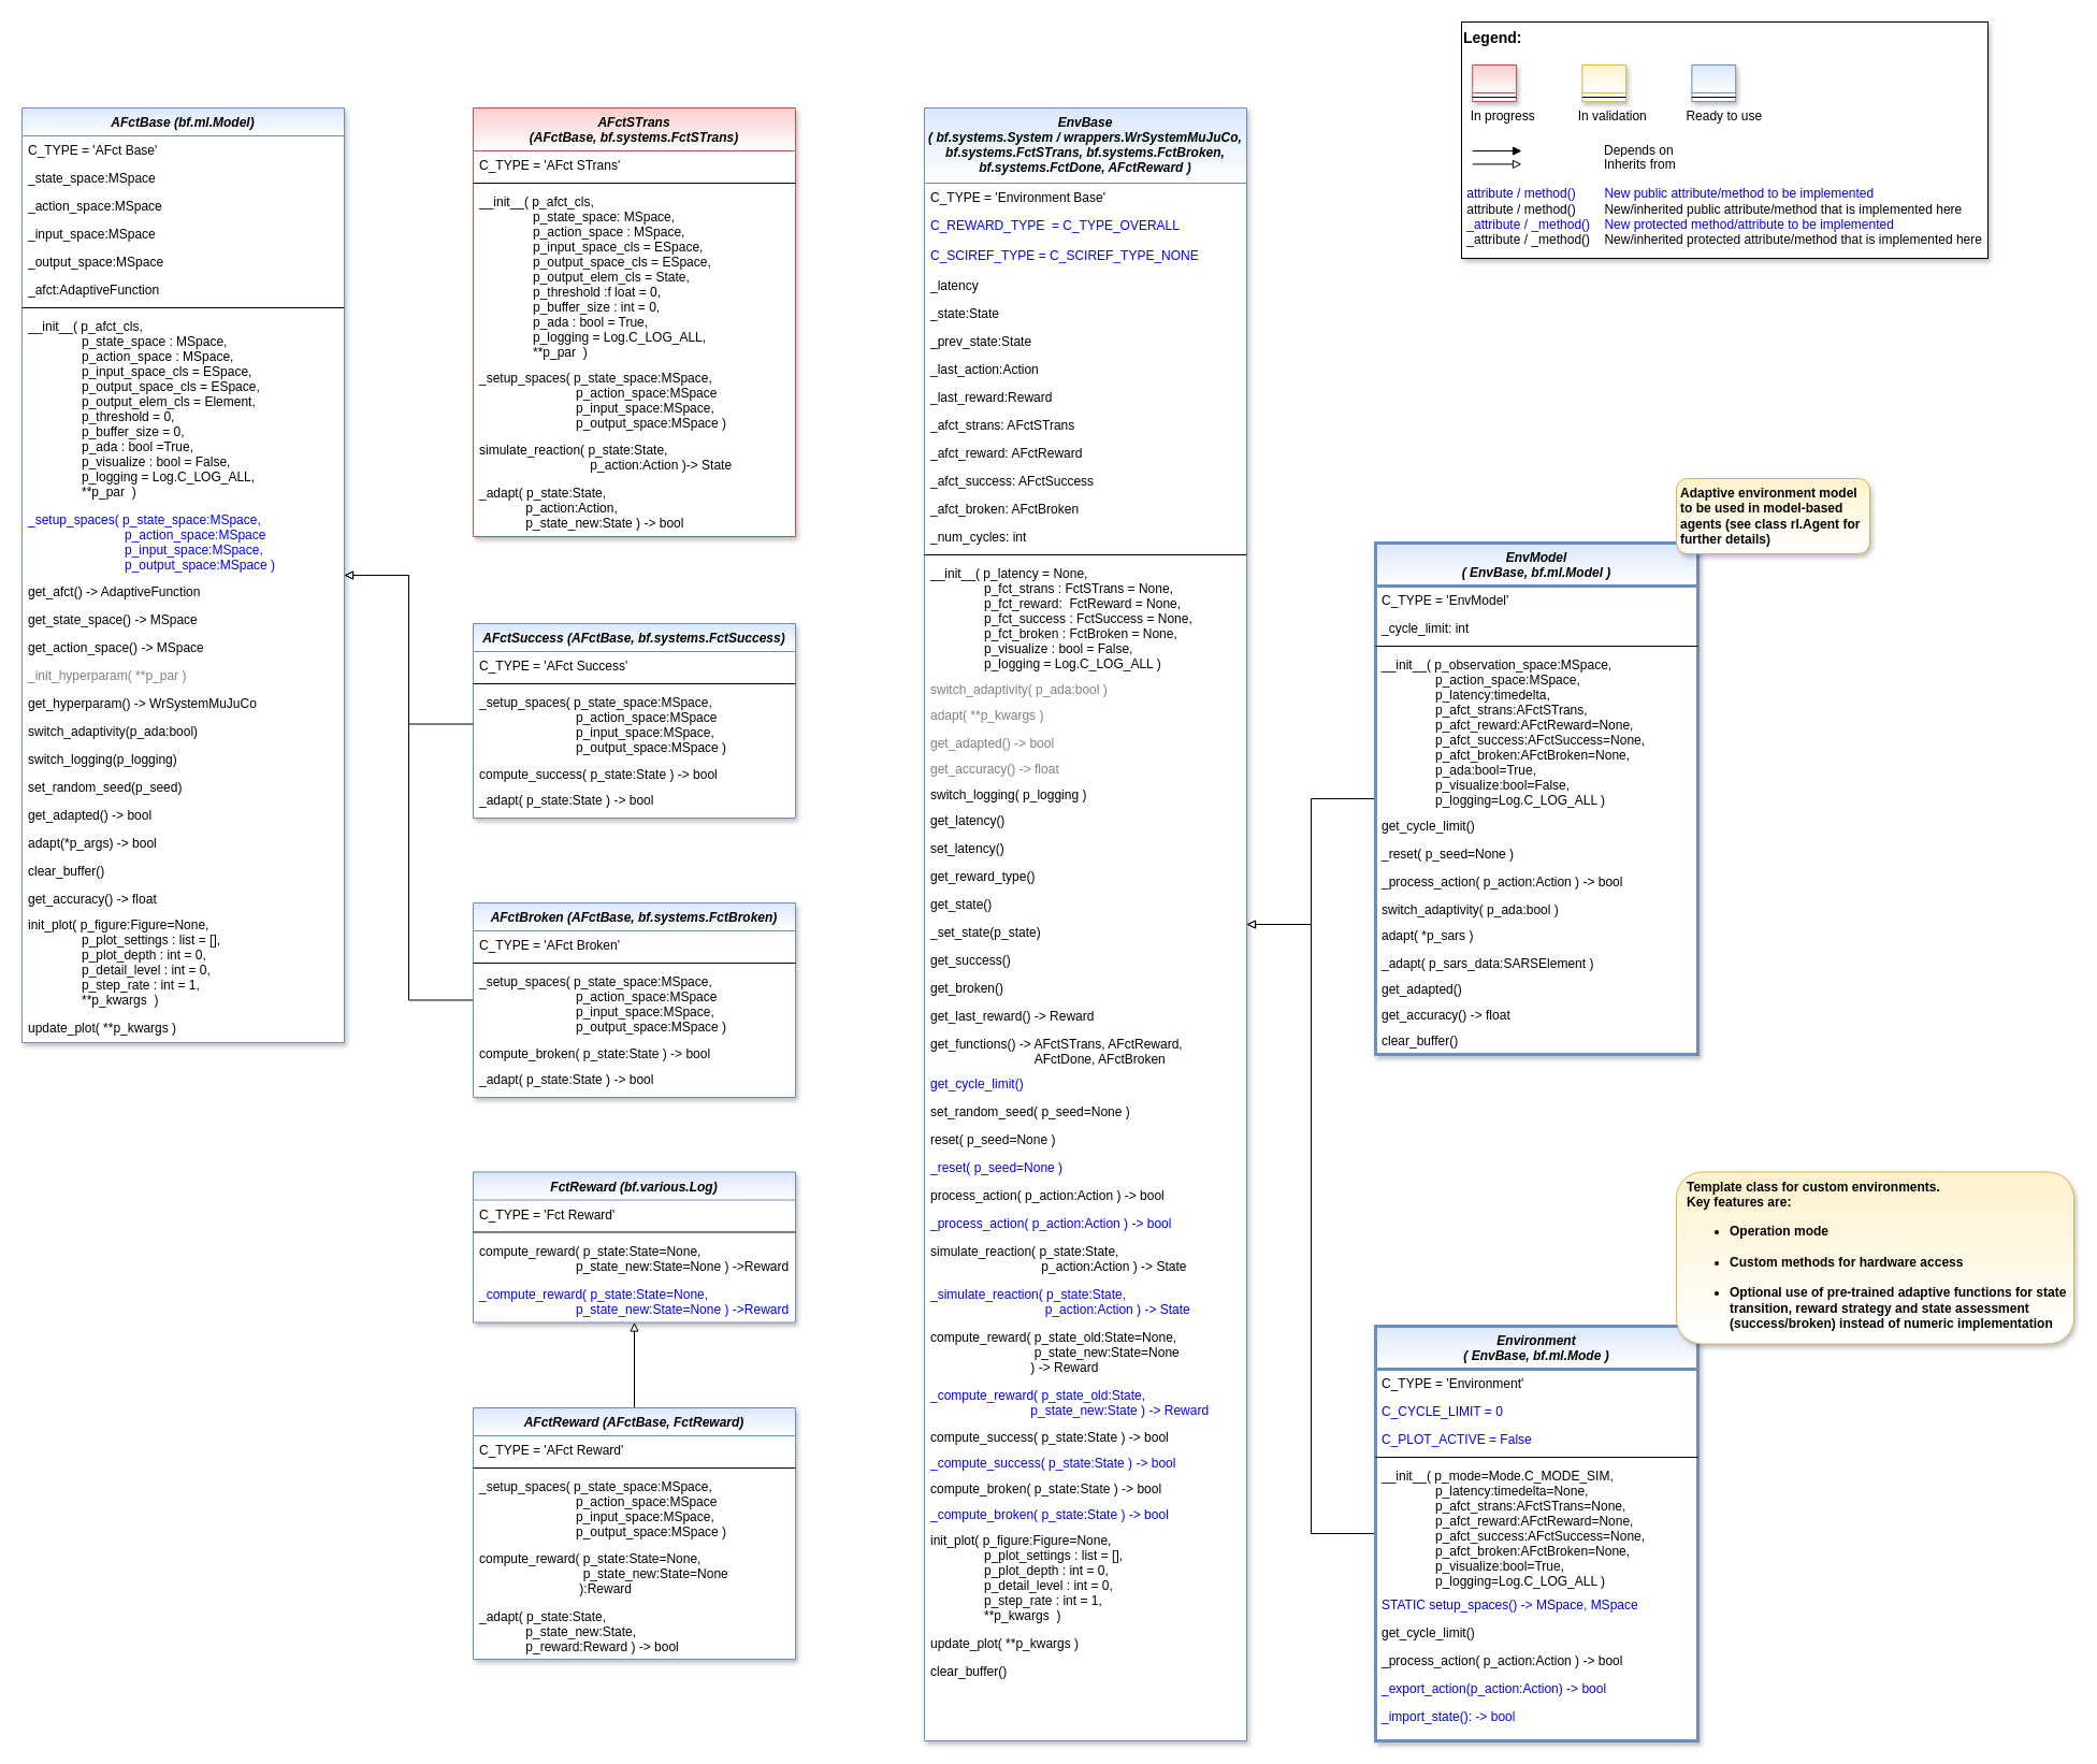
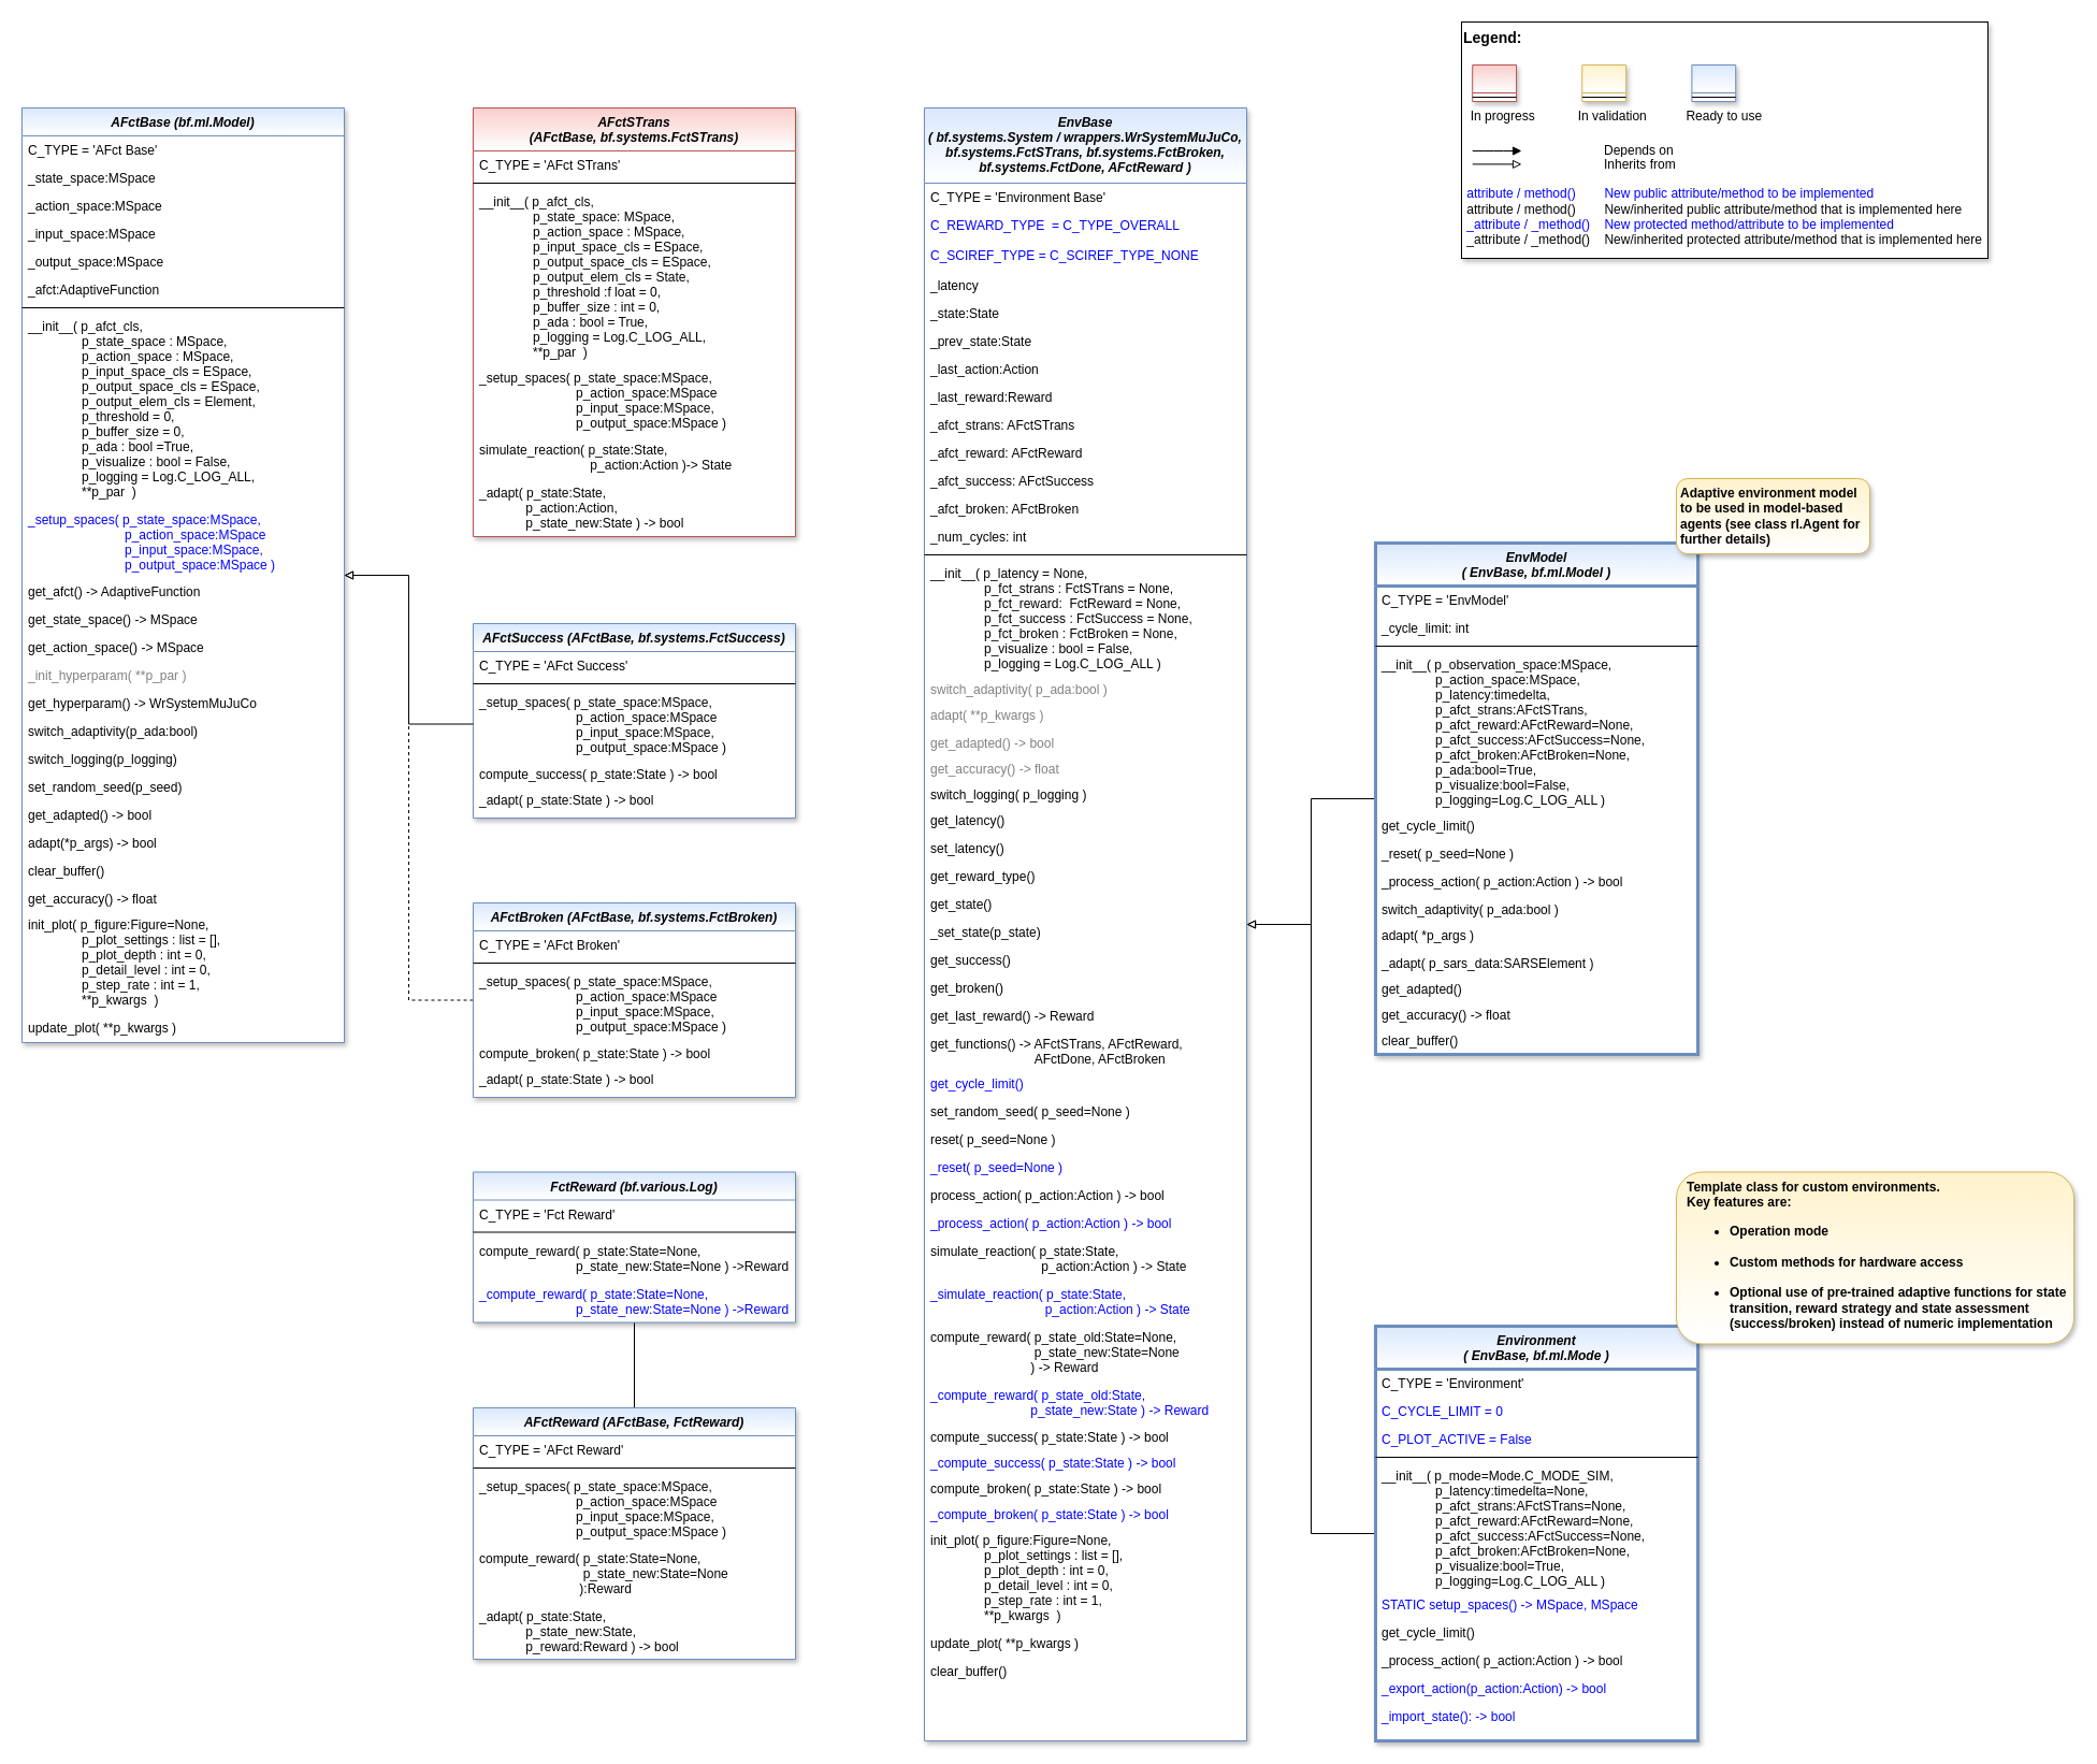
- <mxCell id="74" style="edgeStyle=orthogonalEdgeStyle;rounded=0;orthogonalLoop=1;jettySize=auto;html=1;endArrow=block;endFill=0;" edge="1" parent="1" source="75" target="88"><mxGeometry relative="1" as="geometry" /></mxCell>
+ <mxCell id="74" style="edgeStyle=orthogonalEdgeStyle;rounded=0;orthogonalLoop=1;jettySize=auto;html=1;endArrow=block;endFill=0;dashed=1;" edge="1" parent="1" source="75" target="88"><mxGeometry relative="1" as="geometry" /></mxCell>
- <mxCell id="122" value="adapt( *p_sars )" style="text;align=left;verticalAlign=top;spacingLeft=4;spacingRight=4;overflow=hidden;rotatable=0;points=[[0,0.5],[1,0.5]];portConstraint=eastwest;" parent="113" vertex="1"><mxGeometry y="352" width="300" height="26" as="geometry" /></mxCell>
+ <mxCell id="122" value="adapt( *p_args )" style="text;align=left;verticalAlign=top;spacingLeft=4;spacingRight=4;overflow=hidden;rotatable=0;points=[[0,0.5],[1,0.5]];portConstraint=eastwest;" parent="113" vertex="1"><mxGeometry y="352" width="300" height="26" as="geometry" /></mxCell>
- <mxCell id="61" style="edgeStyle=orthogonalEdgeStyle;rounded=0;orthogonalLoop=1;jettySize=auto;html=1;fontColor=#0000FF;endArrow=block;endFill=0;" edge="1" parent="1" source="62" target="140"><mxGeometry relative="1" as="geometry" /></mxCell>
+ <mxCell id="61" style="edgeStyle=orthogonalEdgeStyle;rounded=0;orthogonalLoop=1;jettySize=auto;html=1;fontColor=#0000FF;endArrow=none;endFill=0;" edge="1" parent="1" source="62" target="140"><mxGeometry relative="1" as="geometry" /></mxCell>
